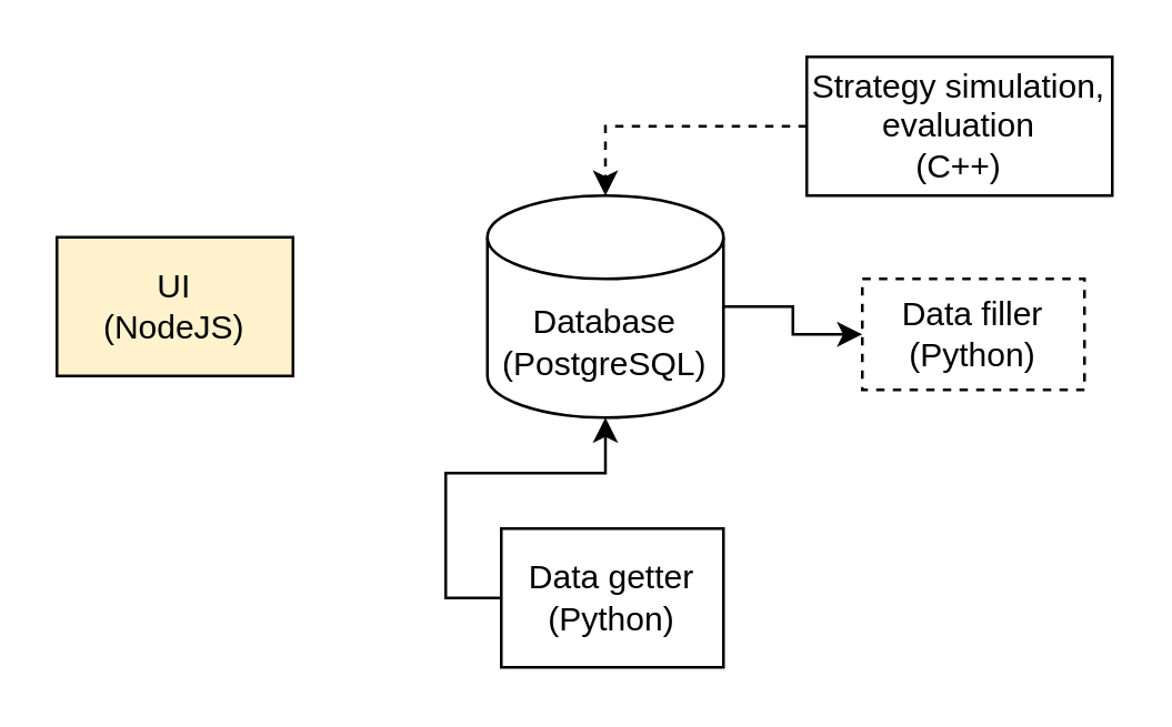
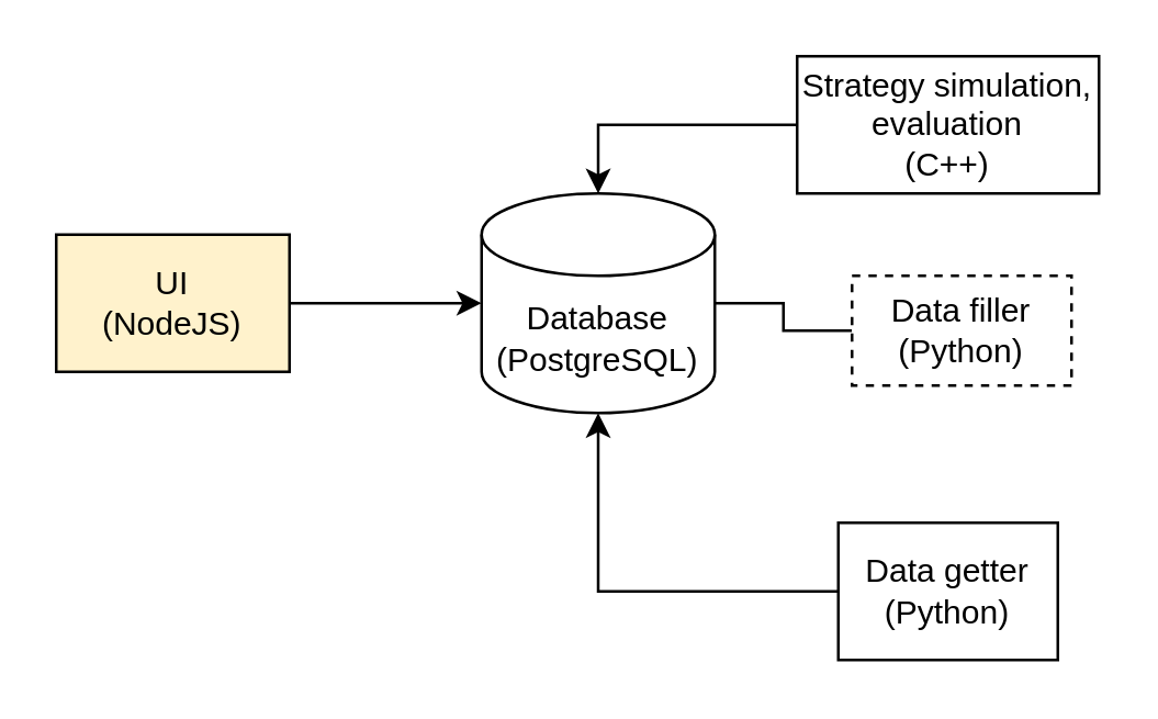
- <mxCell id="8" style="edgeStyle=orthogonalEdgeStyle;rounded=0;orthogonalLoop=1;jettySize=auto;html=1;exitX=0;exitY=0.5;exitDx=0;exitDy=0;entryX=0.5;entryY=0;entryDx=0;entryDy=0;entryPerimeter=0;dashed=1;" edge="1" parent="1" source="7" target="3"><mxGeometry relative="1" as="geometry" /></mxCell>
+ <mxCell id="8" style="edgeStyle=orthogonalEdgeStyle;rounded=0;orthogonalLoop=1;jettySize=auto;html=1;exitX=0;exitY=0.5;exitDx=0;exitDy=0;entryX=0.5;entryY=0;entryDx=0;entryDy=0;entryPerimeter=0;" edge="1" parent="1" source="7" target="3"><mxGeometry relative="1" as="geometry" /></mxCell>
+ <mxCell id="4" style="edgeStyle=orthogonalEdgeStyle;rounded=0;orthogonalLoop=1;jettySize=auto;html=1;exitX=1;exitY=0.5;exitDx=0;exitDy=0;" edge="1" parent="1" source="5" target="3"><mxGeometry relative="1" as="geometry" /></mxCell>
- <mxCell id="2" style="edgeStyle=orthogonalEdgeStyle;rounded=0;orthogonalLoop=1;jettySize=auto;html=1;exitX=1;exitY=0.5;exitDx=0;exitDy=0;exitPerimeter=0;entryX=0;entryY=0.5;entryDx=0;entryDy=0;" edge="1" parent="1" source="3" target="10"><mxGeometry relative="1" as="geometry" /></mxCell>
+ <mxCell id="2" style="edgeStyle=orthogonalEdgeStyle;rounded=0;orthogonalLoop=1;jettySize=auto;html=1;exitX=1;exitY=0.5;exitDx=0;exitDy=0;exitPerimeter=0;entryX=0;entryY=0.5;entryDx=0;entryDy=0;endArrow=none;" edge="1" parent="1" source="3" target="10"><mxGeometry relative="1" as="geometry" /></mxCell>
- <mxCell id="6" value="&lt;div&gt;Data getter&lt;/div&gt;&lt;div&gt;(Python)&lt;br&gt;&lt;/div&gt;" style="rounded=0;whiteSpace=wrap;html=1;" vertex="1" parent="1"><mxGeometry x="180" y="190" width="80" height="50" as="geometry" /></mxCell>
+ <mxCell id="6" value="&lt;div&gt;Data getter&lt;/div&gt;&lt;div&gt;(Python)&lt;br&gt;&lt;/div&gt;" style="rounded=0;whiteSpace=wrap;html=1;" vertex="1" parent="1"><mxGeometry x="305" y="190" width="80" height="50" as="geometry" /></mxCell>
